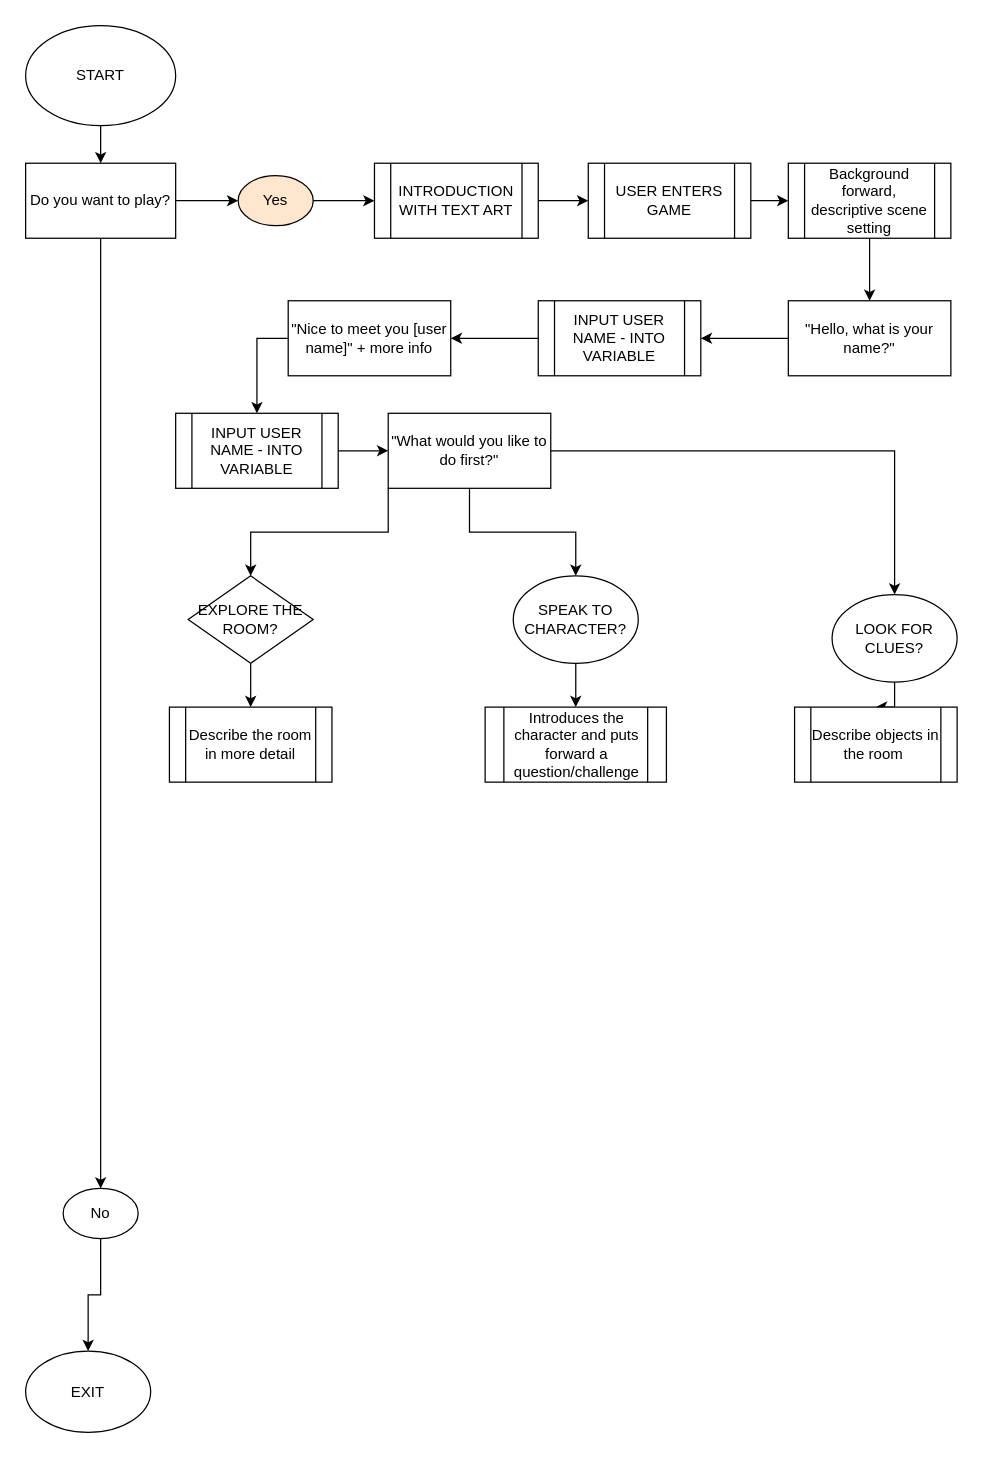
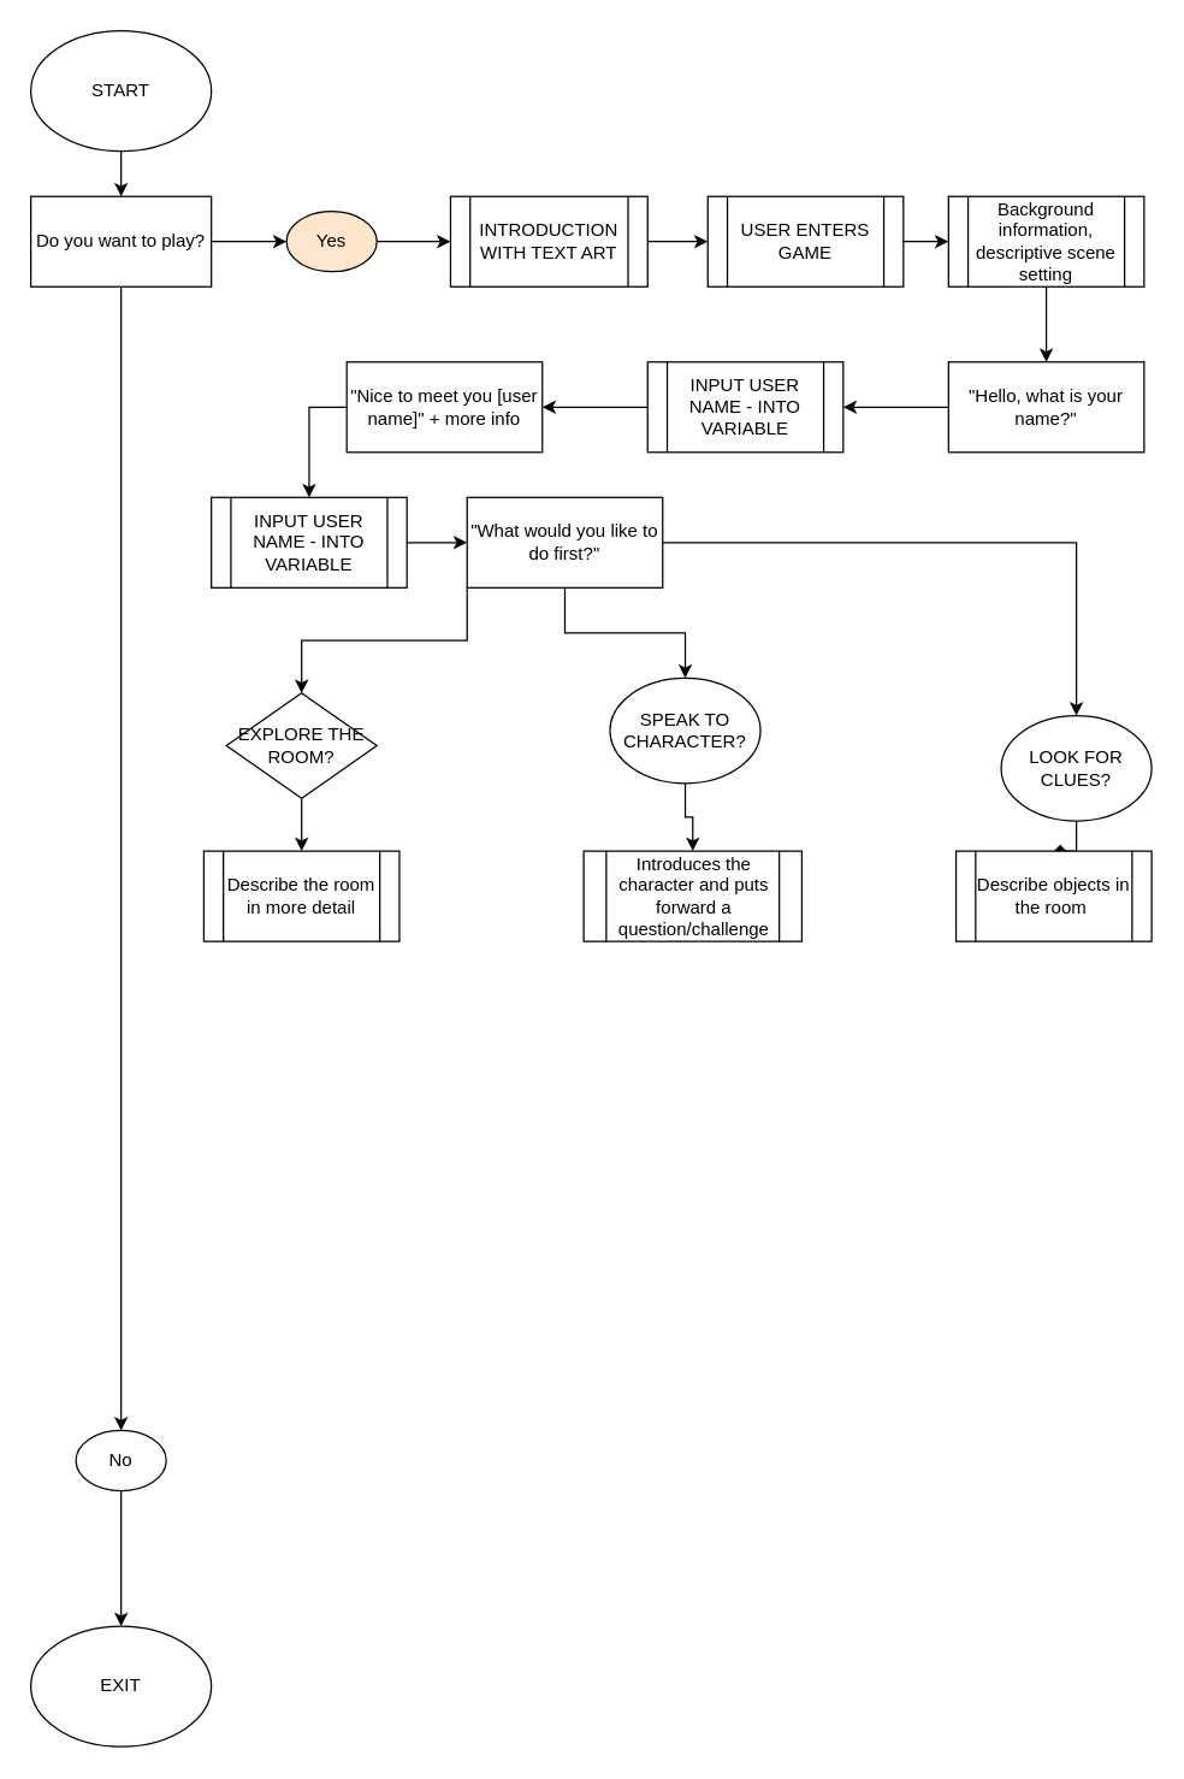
- <mxCell id="19" value="&lt;span&gt;Background forward, descriptive scene setting&lt;/span&gt;" style="shape=process;whiteSpace=wrap;html=1;backgroundOutline=1;" vertex="1" parent="1"><mxGeometry x="630" y="130" width="130" height="60" as="geometry" /></mxCell>
+ <mxCell id="19" value="&lt;span&gt;Background information, descriptive scene setting&lt;/span&gt;" style="shape=process;whiteSpace=wrap;html=1;backgroundOutline=1;" vertex="1" parent="1"><mxGeometry x="630" y="130" width="130" height="60" as="geometry" /></mxCell>
- <mxCell id="27" value="SPEAK TO CHARACTER?" style="ellipse;whiteSpace=wrap;html=1;rounded=0;" vertex="1" parent="1"><mxGeometry x="410" y="460" width="100" height="70" as="geometry" /></mxCell>
+ <mxCell id="27" value="SPEAK TO CHARACTER?" style="ellipse;whiteSpace=wrap;html=1;rounded=0;" vertex="1" parent="1"><mxGeometry x="405" y="450" width="100" height="70" as="geometry" /></mxCell>
- <mxCell id="28" style="edgeStyle=orthogonalEdgeStyle;rounded=0;orthogonalLoop=1;jettySize=auto;html=1;exitX=0.5;exitY=1;exitDx=0;exitDy=0;" edge="1" parent="1" source="29" target="38"><mxGeometry relative="1" as="geometry" /></mxCell>
+ <mxCell id="28" style="edgeStyle=orthogonalEdgeStyle;rounded=0;orthogonalLoop=1;jettySize=auto;html=1;exitX=0.5;exitY=1;exitDx=0;exitDy=0;endArrow=diamond;" edge="1" parent="1" source="29" target="38"><mxGeometry relative="1" as="geometry" /></mxCell>
- <mxCell id="13" value="EXIT" style="ellipse;whiteSpace=wrap;html=1;" vertex="1" parent="1"><mxGeometry x="20" y="1080" width="100" height="65" as="geometry" /></mxCell>
+ <mxCell id="13" value="EXIT" style="ellipse;whiteSpace=wrap;html=1;" vertex="1" parent="1"><mxGeometry x="20" y="1080" width="120" height="80" as="geometry" /></mxCell>
